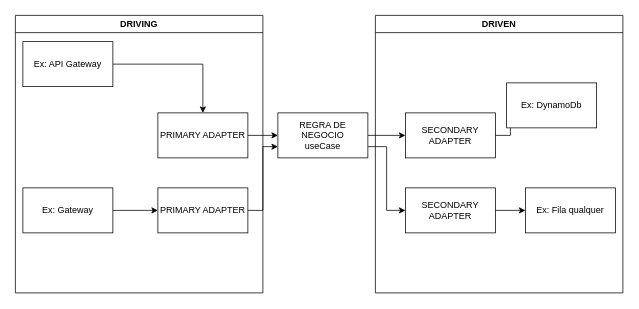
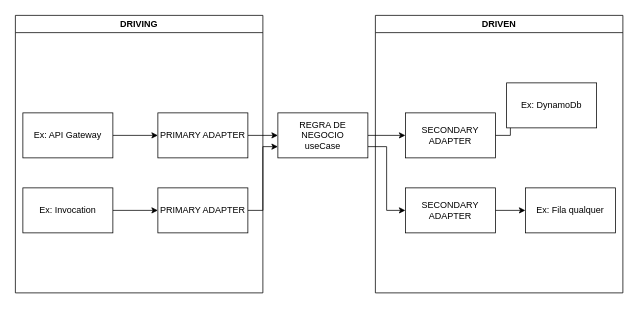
- <mxCell id="8" value="&lt;div&gt;Ex: API Gateway&lt;/div&gt;" style="rounded=0;whiteSpace=wrap;html=1;" vertex="1" parent="1"><mxGeometry x="30" y="55" width="120" height="60" as="geometry" /></mxCell>
+ <mxCell id="8" value="&lt;div&gt;Ex: API Gateway&lt;/div&gt;" style="rounded=0;whiteSpace=wrap;html=1;" vertex="1" parent="1"><mxGeometry x="30" y="150" width="120" height="60" as="geometry" /></mxCell>
- <mxCell id="17" value="Ex: Gateway" style="rounded=0;whiteSpace=wrap;html=1;" vertex="1" parent="1"><mxGeometry x="30" y="250" width="120" height="60" as="geometry" /></mxCell>
+ <mxCell id="17" value="Ex: Invocation" style="rounded=0;whiteSpace=wrap;html=1;" vertex="1" parent="1"><mxGeometry x="30" y="250" width="120" height="60" as="geometry" /></mxCell>
